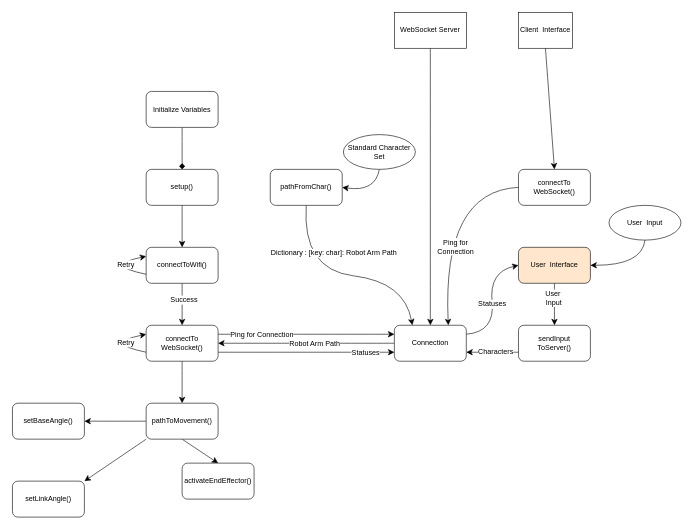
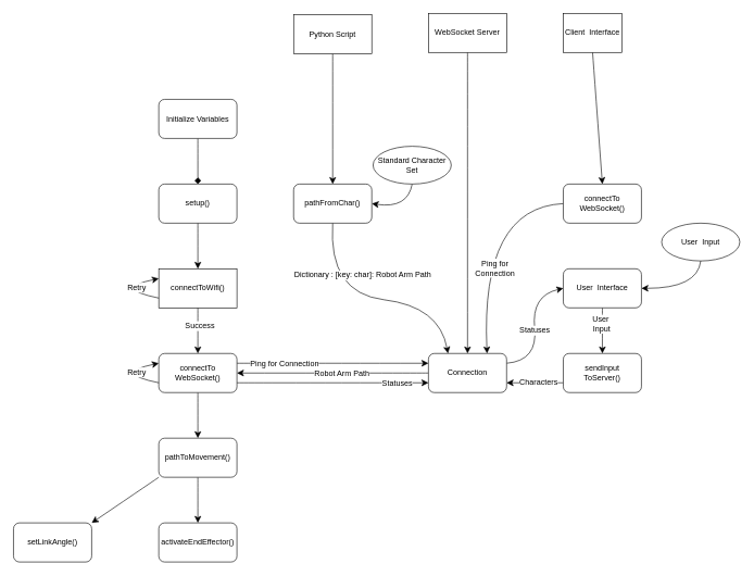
+ <mxCell id="27" value="Python Script" style="rounded=0;whiteSpace=wrap;html=1;" vertex="1" parent="1"><mxGeometry x="450" y="22" width="120" height="60" as="geometry" /></mxCell>
+ <mxCell id="26" style="edgeStyle=none;curved=1;rounded=0;orthogonalLoop=1;jettySize=auto;html=1;exitX=0.5;exitY=1;exitDx=0;exitDy=0;entryX=0.5;entryY=0;entryDx=0;entryDy=0;fontSize=12;startSize=8;endSize=8;" edge="1" parent="1" source="27" target="30"><mxGeometry relative="1" as="geometry" /></mxCell>
- <mxCell id="10" value="connectToWifi()" style="rounded=1;whiteSpace=wrap;html=1;" vertex="1" parent="1"><mxGeometry x="243" y="412" width="120" height="60" as="geometry" /></mxCell>
+ <mxCell id="10" value="connectToWifi()" style="whiteSpace=wrap;html=1;rounded=0;" vertex="1" parent="1"><mxGeometry x="243" y="412" width="120" height="60" as="geometry" /></mxCell>
- <mxCell id="52" value="User&amp;nbsp; Interface" style="rounded=1;whiteSpace=wrap;html=1;fillColor=#ffe6cc;" vertex="1" parent="1"><mxGeometry x="864" y="412" width="120" height="60" as="geometry" /></mxCell>
+ <mxCell id="52" value="User&amp;nbsp; Interface" style="rounded=1;whiteSpace=wrap;html=1;" vertex="1" parent="1"><mxGeometry x="864" y="412" width="120" height="60" as="geometry" /></mxCell>
- <mxCell id="43" value="setBaseAngle()" style="rounded=1;whiteSpace=wrap;html=1;" vertex="1" parent="1"><mxGeometry x="20" y="672" width="120" height="60" as="geometry" /></mxCell>
- <mxCell id="38" style="edgeStyle=none;curved=1;rounded=0;orthogonalLoop=1;jettySize=auto;html=1;exitX=0;exitY=0.5;exitDx=0;exitDy=0;entryX=1;entryY=0.5;entryDx=0;entryDy=0;fontSize=12;startSize=8;endSize=8;" edge="1" parent="1" source="41" target="43"><mxGeometry relative="1" as="geometry" /></mxCell>
- <mxCell id="44" value="activateEndEffector()" style="rounded=1;whiteSpace=wrap;html=1;" vertex="1" parent="1"><mxGeometry x="303" y="772" width="120" height="60" as="geometry" /></mxCell>
+ <mxCell id="44" value="activateEndEffector()" style="rounded=1;whiteSpace=wrap;html=1;" vertex="1" parent="1"><mxGeometry x="243" y="802" width="120" height="60" as="geometry" /></mxCell>
